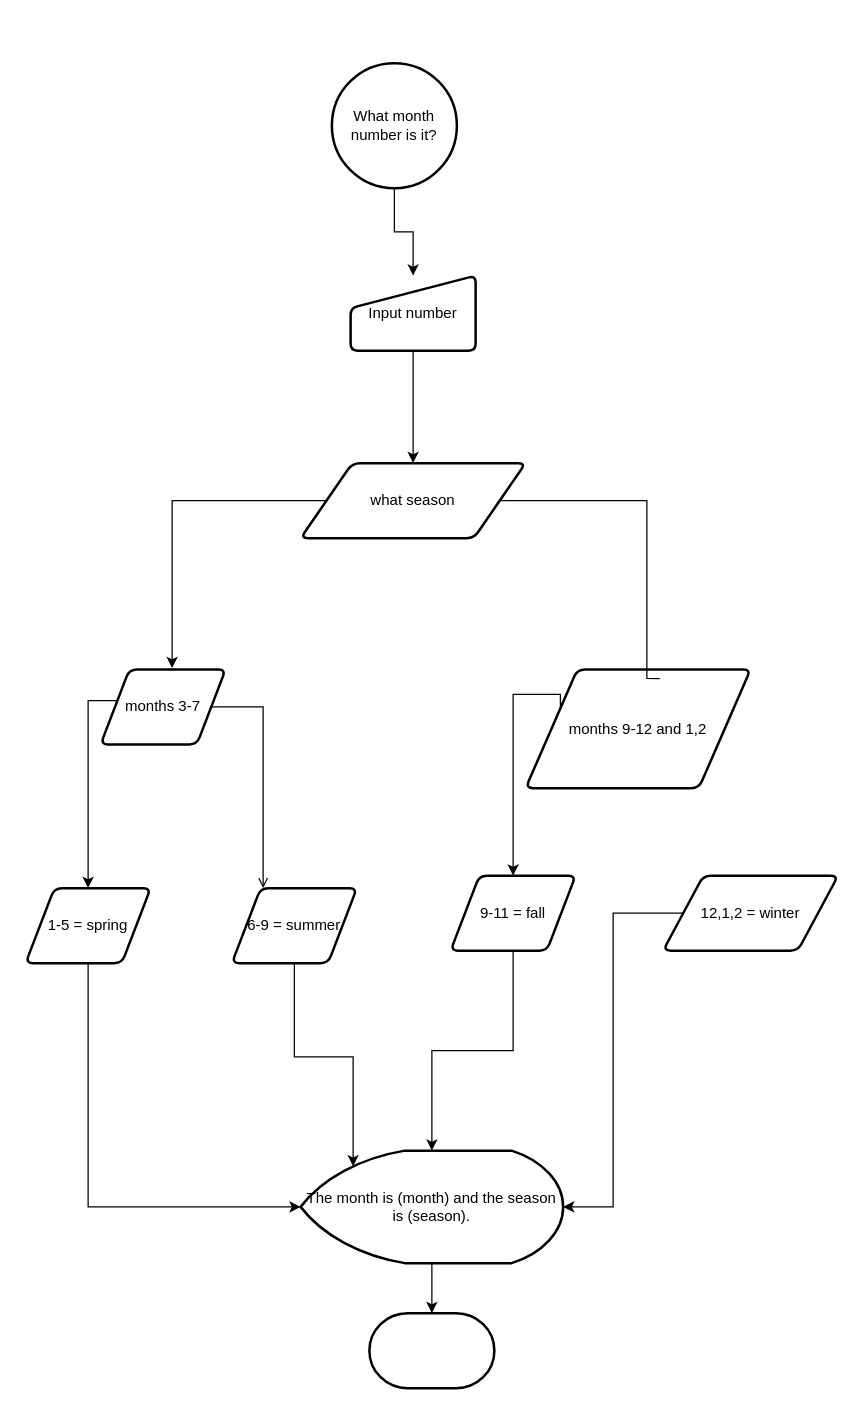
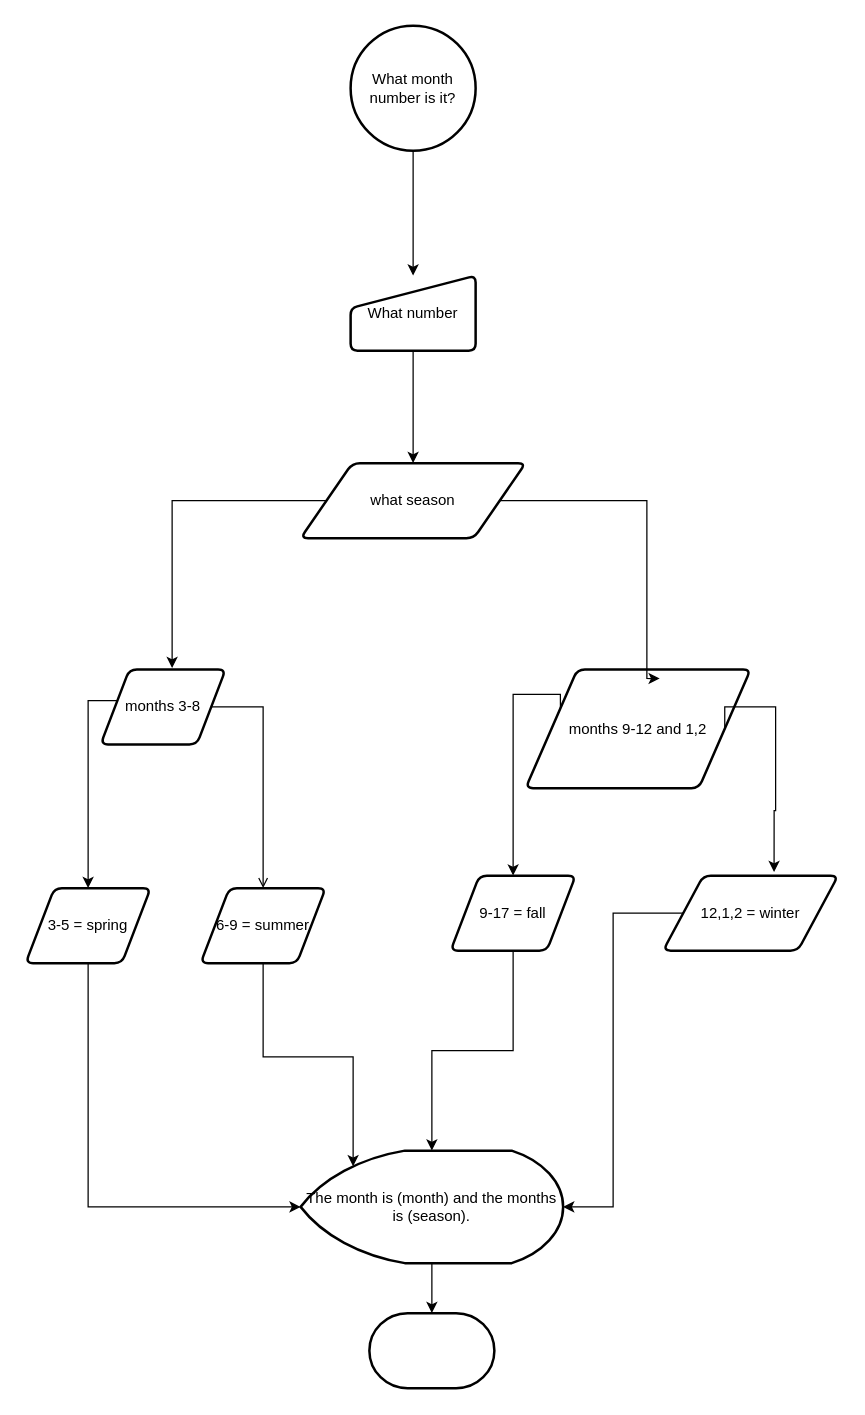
- <mxCell id="3" value="What month number is it?" style="strokeWidth=2;html=1;shape=mxgraph.flowchart.start_2;whiteSpace=wrap;" vertex="1" parent="1"><mxGeometry x="265" y="50" width="100" height="100" as="geometry" /></mxCell>
+ <mxCell id="3" value="What month number is it?" style="strokeWidth=2;html=1;shape=mxgraph.flowchart.start_2;whiteSpace=wrap;" vertex="1" parent="1"><mxGeometry x="280" y="20" width="100" height="100" as="geometry" /></mxCell>
- <mxCell id="5" value="Input number" style="html=1;strokeWidth=2;shape=manualInput;whiteSpace=wrap;rounded=1;size=26;arcSize=11;" vertex="1" parent="1"><mxGeometry x="280" y="220" width="100" height="60" as="geometry" /></mxCell>
+ <mxCell id="5" value="What number" style="html=1;strokeWidth=2;shape=manualInput;whiteSpace=wrap;rounded=1;size=26;arcSize=11;" vertex="1" parent="1"><mxGeometry x="280" y="220" width="100" height="60" as="geometry" /></mxCell>
- <mxCell id="16" style="edgeStyle=orthogonalEdgeStyle;rounded=0;orthogonalLoop=1;jettySize=auto;html=1;entryX=0.596;entryY=0.077;entryDx=0;entryDy=0;entryPerimeter=0;exitX=1;exitY=0.5;exitDx=0;exitDy=0;endArrow=none;" edge="1" parent="1" source="6" target="15"><mxGeometry relative="1" as="geometry"><Array as="points"><mxPoint x="517" y="400" /></Array></mxGeometry></mxCell>
+ <mxCell id="16" style="edgeStyle=orthogonalEdgeStyle;rounded=0;orthogonalLoop=1;jettySize=auto;html=1;entryX=0.596;entryY=0.077;entryDx=0;entryDy=0;entryPerimeter=0;exitX=1;exitY=0.5;exitDx=0;exitDy=0;" edge="1" parent="1" source="6" target="15"><mxGeometry relative="1" as="geometry"><Array as="points"><mxPoint x="517" y="400" /></Array></mxGeometry></mxCell>
- <mxCell id="9" value="months 3-7" style="shape=parallelogram;html=1;strokeWidth=2;perimeter=parallelogramPerimeter;whiteSpace=wrap;rounded=1;arcSize=12;size=0.23;" vertex="1" parent="1"><mxGeometry x="80" y="535" width="100" height="60" as="geometry" /></mxCell>
+ <mxCell id="9" value="months 3-8" style="shape=parallelogram;html=1;strokeWidth=2;perimeter=parallelogramPerimeter;whiteSpace=wrap;rounded=1;arcSize=12;size=0.23;" vertex="1" parent="1"><mxGeometry x="80" y="535" width="100" height="60" as="geometry" /></mxCell>
+ <mxCell id="19" style="edgeStyle=orthogonalEdgeStyle;rounded=0;orthogonalLoop=1;jettySize=auto;html=1;entryX=0.634;entryY=-0.047;entryDx=0;entryDy=0;entryPerimeter=0;exitX=1;exitY=0.5;exitDx=0;exitDy=0;" edge="1" parent="1" source="15" target="18"><mxGeometry relative="1" as="geometry"><Array as="points"><mxPoint x="620" y="565" /><mxPoint x="620" y="648" /><mxPoint x="619" y="648" /></Array></mxGeometry></mxCell>
- <mxCell id="17" value="9-11 = fall" style="shape=parallelogram;html=1;strokeWidth=2;perimeter=parallelogramPerimeter;whiteSpace=wrap;rounded=1;arcSize=12;size=0.23;" vertex="1" parent="1"><mxGeometry x="360" y="700" width="100" height="60" as="geometry" /></mxCell>
+ <mxCell id="17" value="9-17 = fall" style="shape=parallelogram;html=1;strokeWidth=2;perimeter=parallelogramPerimeter;whiteSpace=wrap;rounded=1;arcSize=12;size=0.23;" vertex="1" parent="1"><mxGeometry x="360" y="700" width="100" height="60" as="geometry" /></mxCell>
- <mxCell id="12" value="1-5 = spring" style="shape=parallelogram;html=1;strokeWidth=2;perimeter=parallelogramPerimeter;whiteSpace=wrap;rounded=1;arcSize=12;size=0.23;" vertex="1" parent="1"><mxGeometry x="20" y="710" width="100" height="60" as="geometry" /></mxCell>
+ <mxCell id="12" value="3-5 = spring" style="shape=parallelogram;html=1;strokeWidth=2;perimeter=parallelogramPerimeter;whiteSpace=wrap;rounded=1;arcSize=12;size=0.23;" vertex="1" parent="1"><mxGeometry x="20" y="710" width="100" height="60" as="geometry" /></mxCell>
- <mxCell id="13" value="6-9 = summer" style="shape=parallelogram;html=1;strokeWidth=2;perimeter=parallelogramPerimeter;whiteSpace=wrap;rounded=1;arcSize=12;size=0.23;" vertex="1" parent="1"><mxGeometry x="185" y="710" width="100" height="60" as="geometry" /></mxCell>
+ <mxCell id="13" value="6-9 = summer" style="shape=parallelogram;html=1;strokeWidth=2;perimeter=parallelogramPerimeter;whiteSpace=wrap;rounded=1;arcSize=12;size=0.23;" vertex="1" parent="1"><mxGeometry x="160" y="710" width="100" height="60" as="geometry" /></mxCell>
- <mxCell id="20" value="The month is (month) and the season is (season)." style="strokeWidth=2;html=1;shape=mxgraph.flowchart.display;whiteSpace=wrap;" vertex="1" parent="1"><mxGeometry x="240" y="920" width="210" height="90" as="geometry" /></mxCell>
+ <mxCell id="20" value="The month is (month) and the months is (season)." style="strokeWidth=2;html=1;shape=mxgraph.flowchart.display;whiteSpace=wrap;" vertex="1" parent="1"><mxGeometry x="240" y="920" width="210" height="90" as="geometry" /></mxCell>
